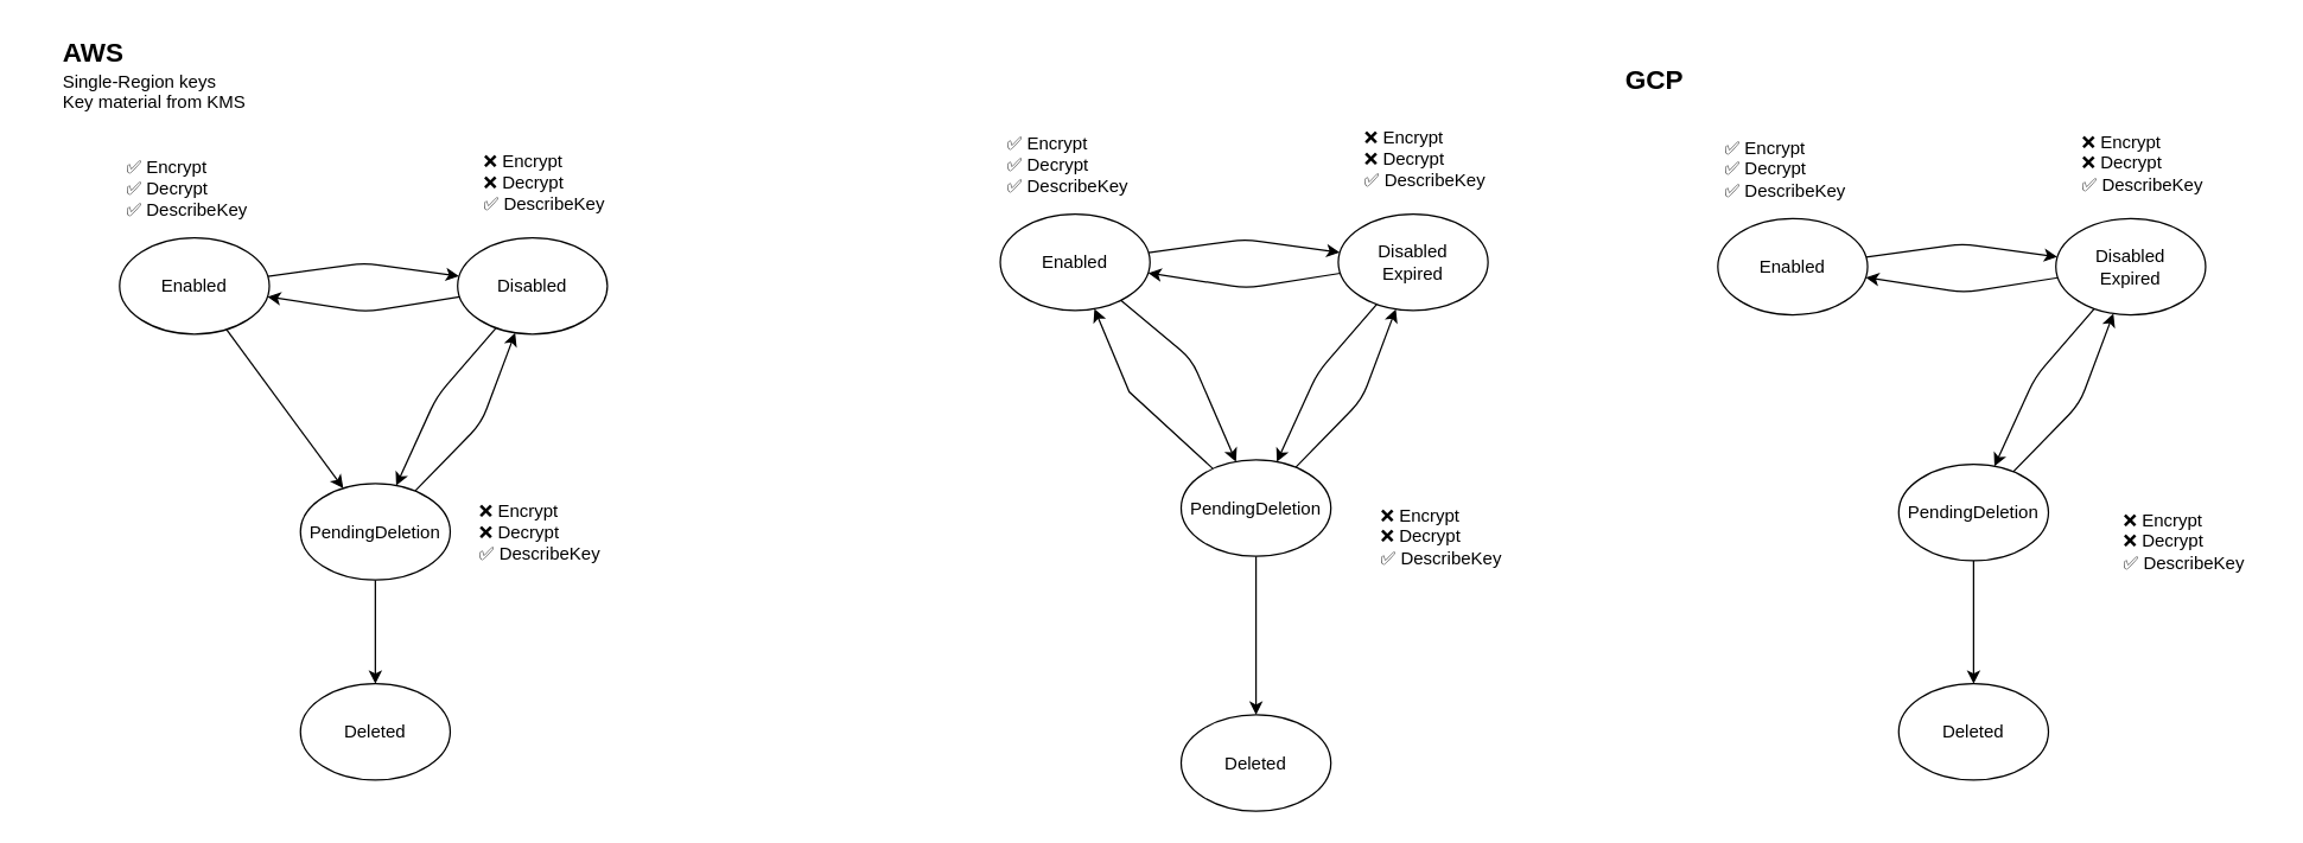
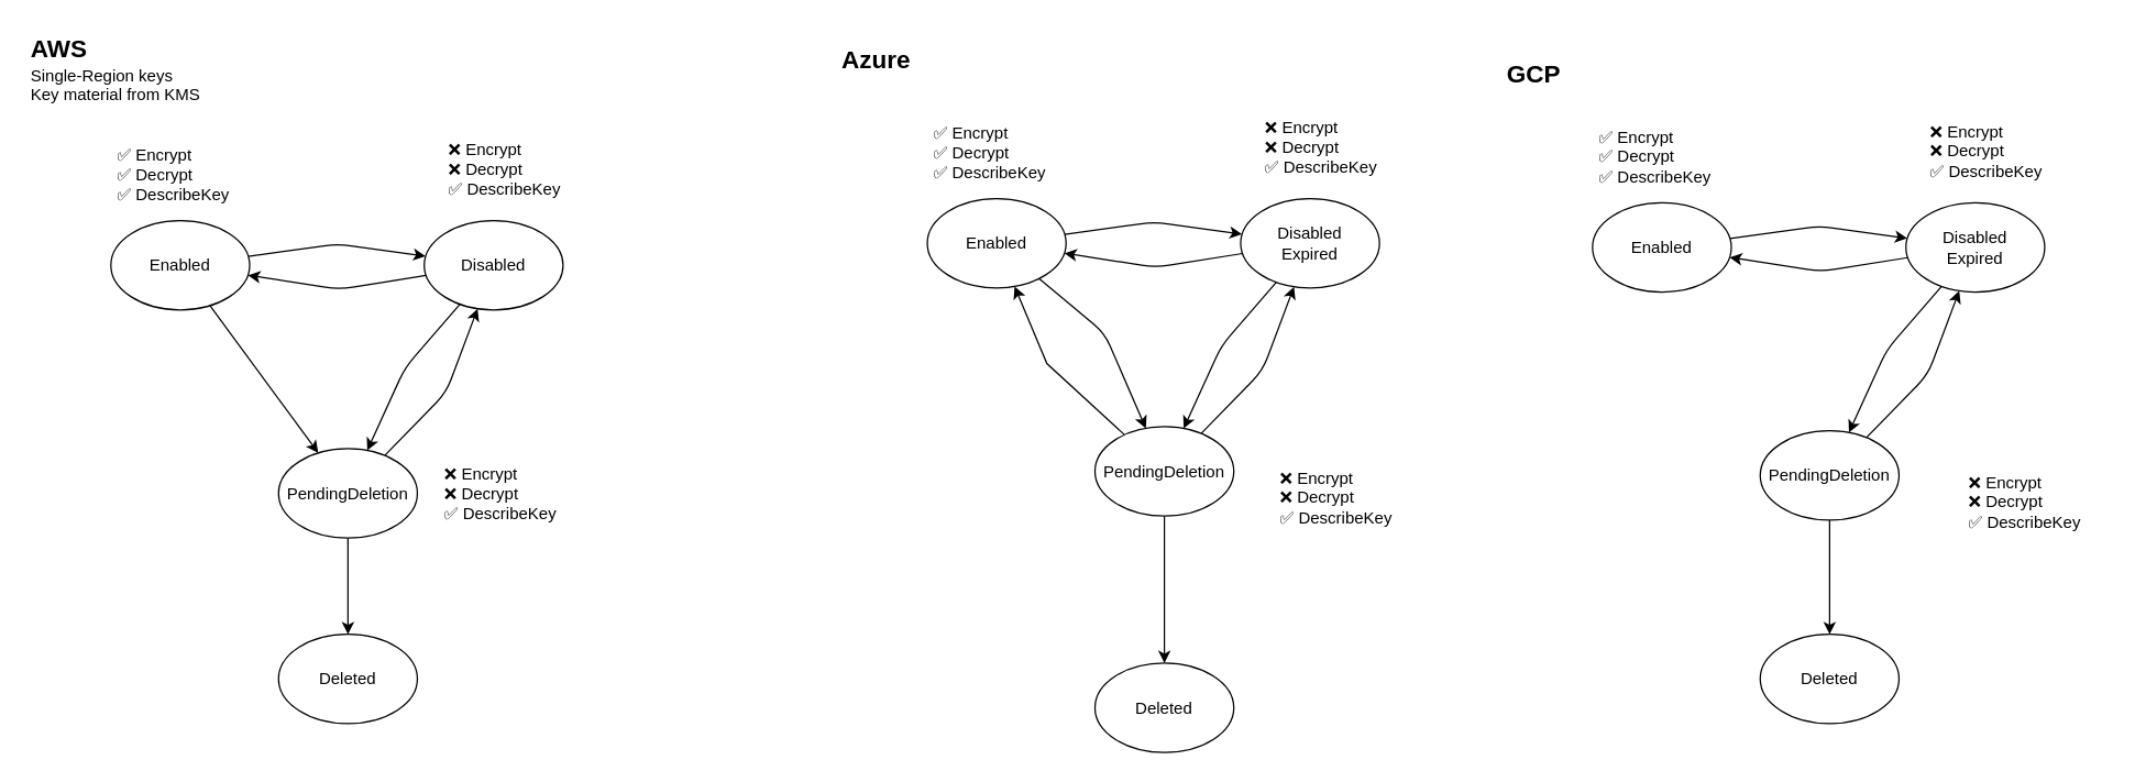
- <mxCell id="11" value="&lt;b&gt;&lt;font style=&quot;font-size: 18px;&quot;&gt;AWS&lt;/font&gt;&lt;/b&gt;&lt;br&gt;Single-Region keys&lt;br&gt;Key material from KMS" style="text;html=1;align=left;verticalAlign=middle;resizable=0;points=[];autosize=1;strokeColor=none;fillColor=none;" parent="1" vertex="1"><mxGeometry x="40" y="20" width="141" height="62" as="geometry" /></mxCell>
+ <mxCell id="11" value="&lt;b&gt;&lt;font style=&quot;font-size: 18px;&quot;&gt;AWS&lt;/font&gt;&lt;/b&gt;&lt;br&gt;Single-Region keys&lt;br&gt;Key material from KMS" style="text;html=1;align=left;verticalAlign=middle;resizable=0;points=[];autosize=1;strokeColor=none;fillColor=none;" parent="1" vertex="1"><mxGeometry x="20" y="20" width="141" height="62" as="geometry" /></mxCell>
+ <mxCell id="25" value="&lt;b&gt;&lt;font style=&quot;font-size: 18px;&quot;&gt;Azure&lt;/font&gt;&lt;/b&gt;&lt;br&gt;&lt;br&gt;" style="text;html=1;align=left;verticalAlign=middle;resizable=0;points=[];autosize=1;strokeColor=none;fillColor=none;" vertex="1" parent="1"><mxGeometry x="610" y="27" width="68" height="48" as="geometry" /></mxCell>
